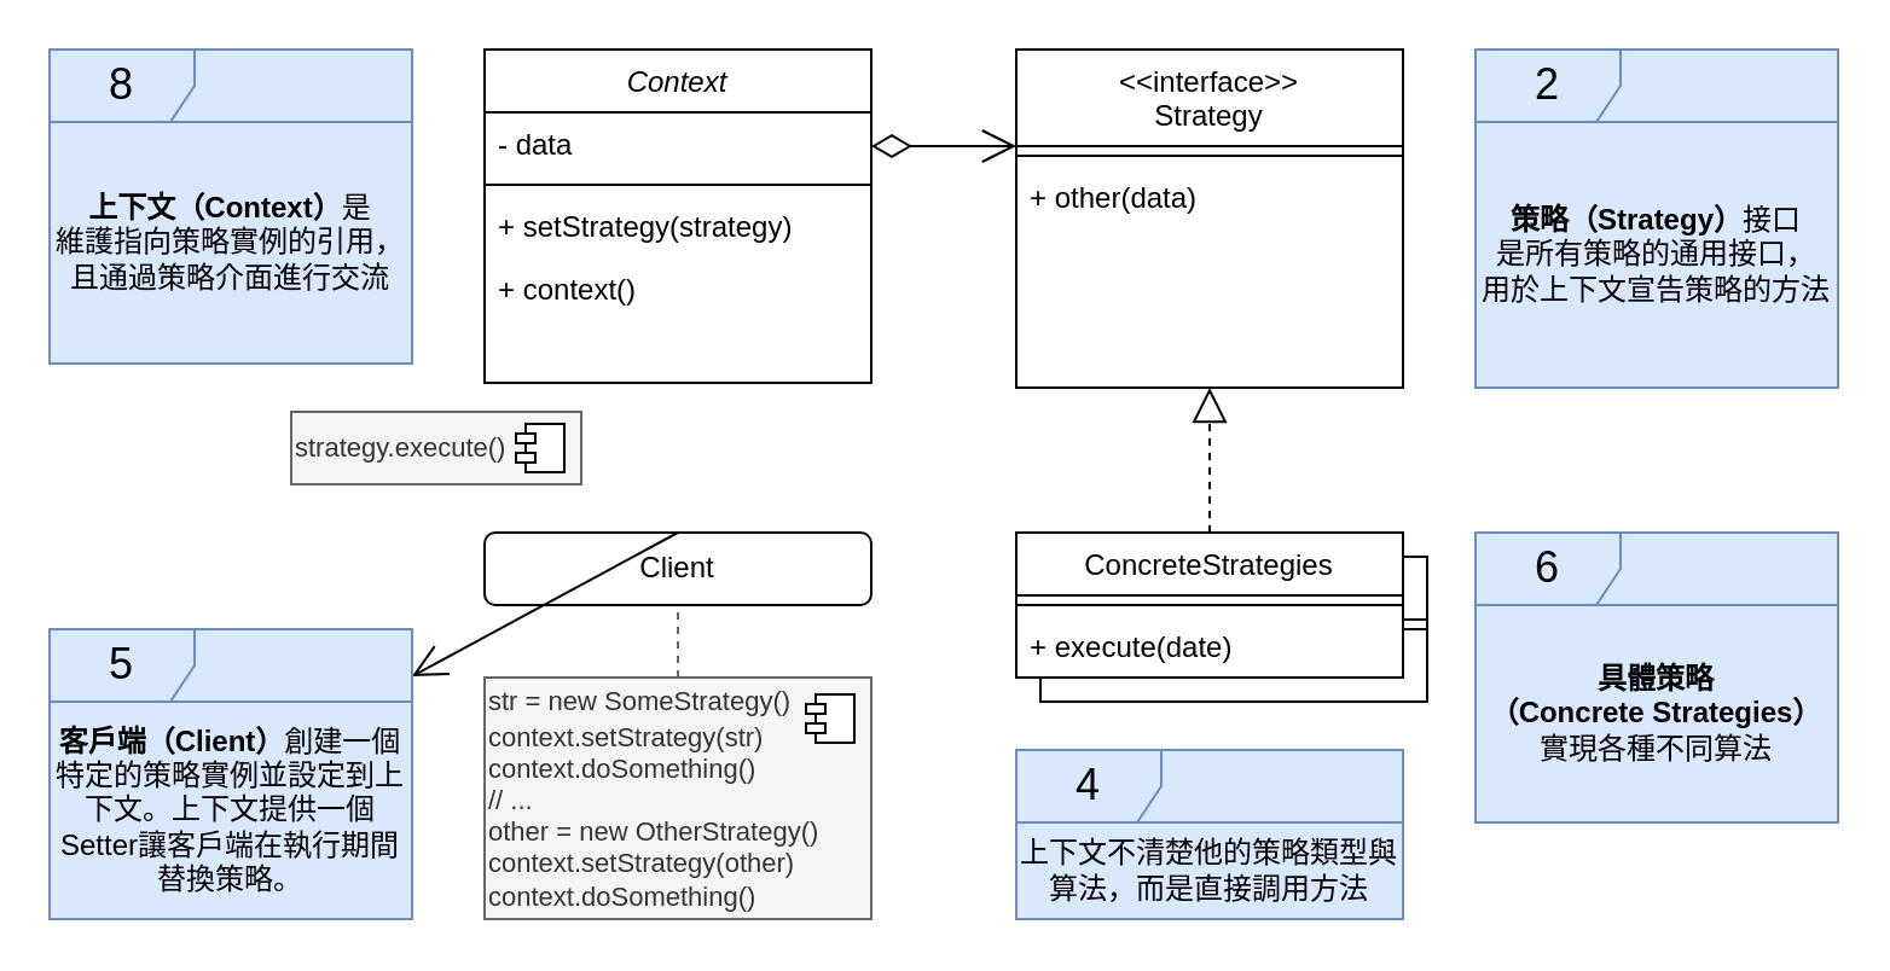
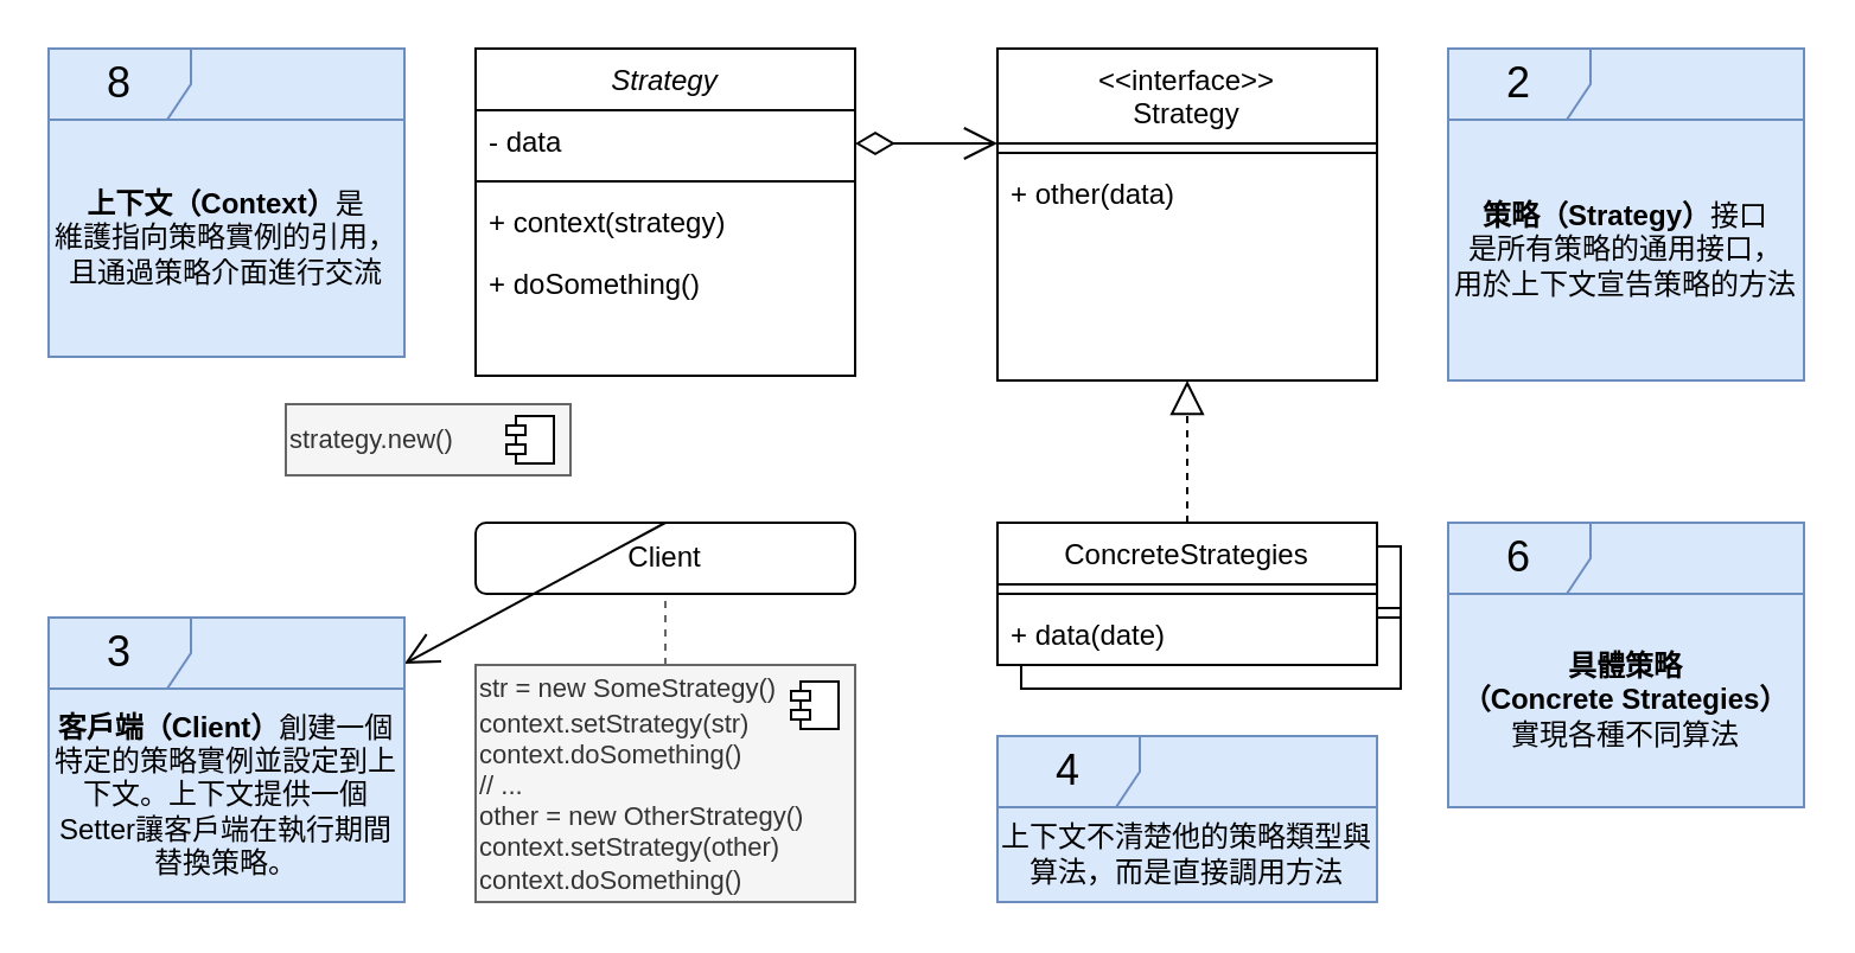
- <mxCell id="7" value="Context" style="swimlane;fontStyle=2;align=center;verticalAlign=top;childLayout=stackLayout;horizontal=1;startSize=26;horizontalStack=0;resizeParent=1;resizeLast=0;collapsible=1;marginBottom=0;rounded=0;shadow=0;strokeWidth=1;" parent="1" vertex="1"><mxGeometry x="200" y="20" width="160" height="138" as="geometry"><mxRectangle x="230" y="140" width="160" height="26" as="alternateBounds" /></mxGeometry></mxCell>
+ <mxCell id="7" value="Strategy" style="swimlane;fontStyle=2;align=center;verticalAlign=top;childLayout=stackLayout;horizontal=1;startSize=26;horizontalStack=0;resizeParent=1;resizeLast=0;collapsible=1;marginBottom=0;rounded=0;shadow=0;strokeWidth=1;" parent="1" vertex="1"><mxGeometry x="200" y="20" width="160" height="138" as="geometry"><mxRectangle x="230" y="140" width="160" height="26" as="alternateBounds" /></mxGeometry></mxCell>
- <mxCell id="10" value="+ setStrategy(strategy)" style="text;align=left;verticalAlign=top;spacingLeft=4;spacingRight=4;overflow=hidden;rotatable=0;points=[[0,0.5],[1,0.5]];portConstraint=eastwest;" parent="7" vertex="1"><mxGeometry y="60" width="160" height="26" as="geometry" /></mxCell>
+ <mxCell id="10" value="+ context(strategy)" style="text;align=left;verticalAlign=top;spacingLeft=4;spacingRight=4;overflow=hidden;rotatable=0;points=[[0,0.5],[1,0.5]];portConstraint=eastwest;" parent="7" vertex="1"><mxGeometry y="60" width="160" height="26" as="geometry" /></mxCell>
- <mxCell id="11" value="+ context()" style="text;align=left;verticalAlign=top;spacingLeft=4;spacingRight=4;overflow=hidden;rotatable=0;points=[[0,0.5],[1,0.5]];portConstraint=eastwest;" vertex="1" parent="7"><mxGeometry y="86" width="160" height="26" as="geometry" /></mxCell>
+ <mxCell id="11" value="+ doSomething()" style="text;align=left;verticalAlign=top;spacingLeft=4;spacingRight=4;overflow=hidden;rotatable=0;points=[[0,0.5],[1,0.5]];portConstraint=eastwest;" vertex="1" parent="7"><mxGeometry y="86" width="160" height="26" as="geometry" /></mxCell>
- <mxCell id="25" value="&lt;span style=&quot;font-size: 11px;&quot;&gt;strategy.execute()&lt;/span&gt;" style="html=1;dropTarget=0;whiteSpace=wrap;align=left;fillColor=#f5f5f5;fontColor=#333333;strokeColor=#666666;" vertex="1" parent="1"><mxGeometry x="120" y="170" width="120" height="30" as="geometry" /></mxCell>
+ <mxCell id="25" value="&lt;span style=&quot;font-size: 11px;&quot;&gt;strategy.new()&lt;/span&gt;" style="html=1;dropTarget=0;whiteSpace=wrap;align=left;fillColor=#f5f5f5;fontColor=#333333;strokeColor=#666666;" vertex="1" parent="1"><mxGeometry x="120" y="170" width="120" height="30" as="geometry" /></mxCell>
- <mxCell id="14" value="+ execute(date)" style="text;align=left;verticalAlign=top;spacingLeft=4;spacingRight=4;overflow=hidden;rotatable=0;points=[[0,0.5],[1,0.5]];portConstraint=eastwest;" vertex="1" parent="12"><mxGeometry y="34" width="160" height="26" as="geometry" /></mxCell>
+ <mxCell id="14" value="+ data(date)" style="text;align=left;verticalAlign=top;spacingLeft=4;spacingRight=4;overflow=hidden;rotatable=0;points=[[0,0.5],[1,0.5]];portConstraint=eastwest;" vertex="1" parent="12"><mxGeometry y="34" width="160" height="26" as="geometry" /></mxCell>
- <mxCell id="45" value="&lt;span style=&quot;font-size: 18px;&quot;&gt;5&lt;/span&gt;" style="shape=umlFrame;whiteSpace=wrap;html=1;pointerEvents=0;fillColor=#dae8fc;strokeColor=#6c8ebf;" vertex="1" parent="1"><mxGeometry x="20" y="260" width="150" height="120.0" as="geometry" /></mxCell>
+ <mxCell id="45" value="&lt;span style=&quot;font-size: 18px;&quot;&gt;3&lt;/span&gt;" style="shape=umlFrame;whiteSpace=wrap;html=1;pointerEvents=0;fillColor=#dae8fc;strokeColor=#6c8ebf;" vertex="1" parent="1"><mxGeometry x="20" y="260" width="150" height="120.0" as="geometry" /></mxCell>
